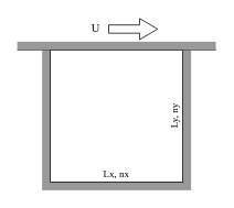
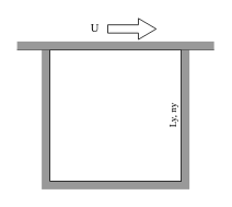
- <mxCell id="8" value="Lx, nx" style="text;html=1;align=center;verticalAlign=middle;whiteSpace=wrap;rounded=0;fontFamily=Times New Roman;" parent="1" vertex="1"><mxGeometry x="110" y="200" width="60" height="20" as="geometry" /></mxCell>
